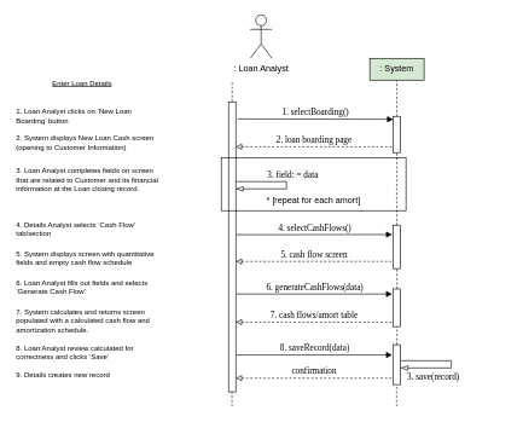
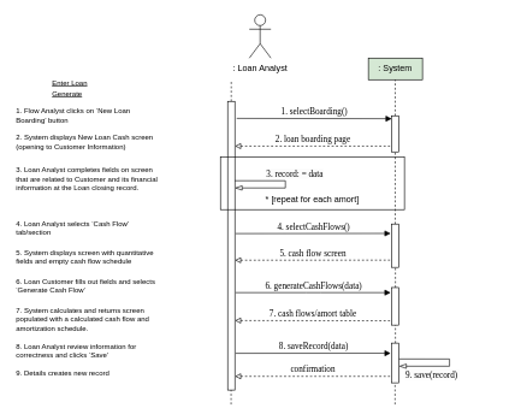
- <mxCell id="30" value="&lt;span style=&quot;line-height: 107%;&quot;&gt;&lt;font style=&quot;font-size: 10px;&quot;&gt;&lt;u&gt;Enter Loan Details&lt;/u&gt;&lt;/font&gt;&lt;/span&gt;" style="text;whiteSpace=wrap;html=1;" parent="1" vertex="1"><mxGeometry x="70" y="100" width="90" height="50" as="geometry" /></mxCell>
+ <mxCell id="30" value="&lt;span style=&quot;line-height: 107%;&quot;&gt;&lt;font style=&quot;font-size: 10px;&quot;&gt;&lt;u&gt;Enter Loan Generate&lt;/u&gt;&lt;/font&gt;&lt;/span&gt;" style="text;whiteSpace=wrap;html=1;" parent="1" vertex="1"><mxGeometry x="70" y="100" width="90" height="50" as="geometry" /></mxCell>
- <mxCell id="6" value="&lt;span style=&quot;line-height: 107%;&quot;&gt;&lt;font style=&quot;font-size: 10px;&quot;&gt;1. Loan Analyst clicks on ‘New Loan Boarding’ button&lt;/font&gt;&lt;/span&gt;" style="text;whiteSpace=wrap;html=1;fontFamily=Helvetica;fontSize=11;" parent="1" vertex="1"><mxGeometry x="20" y="140" width="200" height="40" as="geometry" /></mxCell>
+ <mxCell id="6" value="&lt;span style=&quot;line-height: 107%;&quot;&gt;&lt;font style=&quot;font-size: 10px;&quot;&gt;1. Flow Analyst clicks on ‘New Loan Boarding’ button&lt;/font&gt;&lt;/span&gt;" style="text;whiteSpace=wrap;html=1;fontFamily=Helvetica;fontSize=11;" parent="1" vertex="1"><mxGeometry x="20" y="140" width="200" height="40" as="geometry" /></mxCell>
- <mxCell id="34" value="&lt;span style=&quot;color: rgb(0, 0, 0); font-family: Verdana; font-size: 12px; font-style: normal; font-variant-ligatures: normal; font-variant-caps: normal; font-weight: 400; letter-spacing: normal; orphans: 2; text-align: center; text-indent: 0px; text-transform: none; widows: 2; word-spacing: 0px; -webkit-text-stroke-width: 0px; white-space: nowrap; background-color: rgb(251, 251, 251); text-decoration-thickness: initial; text-decoration-style: initial; text-decoration-color: initial; float: none; display: inline !important;&quot;&gt;3. field: = data&lt;/span&gt;" style="text;whiteSpace=wrap;html=1;" vertex="1" parent="1"><mxGeometry x="367" y="227" width="140" height="40" as="geometry" /></mxCell>
+ <mxCell id="34" value="&lt;span style=&quot;color: rgb(0, 0, 0); font-family: Verdana; font-size: 12px; font-style: normal; font-variant-ligatures: normal; font-variant-caps: normal; font-weight: 400; letter-spacing: normal; orphans: 2; text-align: center; text-indent: 0px; text-transform: none; widows: 2; word-spacing: 0px; -webkit-text-stroke-width: 0px; white-space: nowrap; background-color: rgb(251, 251, 251); text-decoration-thickness: initial; text-decoration-style: initial; text-decoration-color: initial; float: none; display: inline !important;&quot;&gt;3. record: = data&lt;/span&gt;" style="text;whiteSpace=wrap;html=1;" vertex="1" parent="1"><mxGeometry x="367" y="227" width="140" height="40" as="geometry" /></mxCell>
- <mxCell id="9" value="&lt;p class=&quot;MsoNormal&quot;&gt;&lt;span style=&quot;line-height: 107%;&quot;&gt;4. Details Analyst selects ‘Cash Flow’ tab/section&amp;nbsp;&lt;/span&gt;&lt;br&gt;&lt;/p&gt;" style="text;whiteSpace=wrap;html=1;fontSize=10;fontFamily=Helvetica;" parent="1" vertex="1"><mxGeometry x="20" y="288" width="200" height="50" as="geometry" /></mxCell>
+ <mxCell id="9" value="&lt;p class=&quot;MsoNormal&quot;&gt;&lt;span style=&quot;line-height: 107%;&quot;&gt;4. Loan Analyst selects ‘Cash Flow’ tab/section&amp;nbsp;&lt;/span&gt;&lt;br&gt;&lt;/p&gt;" style="text;whiteSpace=wrap;html=1;fontSize=10;fontFamily=Helvetica;" parent="1" vertex="1"><mxGeometry x="20" y="288" width="200" height="50" as="geometry" /></mxCell>
- <mxCell id="11" value="&lt;p class=&quot;MsoNormal&quot;&gt;&lt;span style=&quot;line-height: 107%;&quot;&gt;6. Loan Analyst fills out fields and selects ‘Generate Cash Flow’&lt;/span&gt;&lt;br&gt;&lt;/p&gt;" style="text;whiteSpace=wrap;html=1;fontSize=10;fontFamily=Helvetica;" parent="1" vertex="1"><mxGeometry x="20" y="368" width="200" height="50" as="geometry" /></mxCell>
+ <mxCell id="11" value="&lt;p class=&quot;MsoNormal&quot;&gt;&lt;span style=&quot;line-height: 107%;&quot;&gt;6. Loan Customer fills out fields and selects ‘Generate Cash Flow’&lt;/span&gt;&lt;br&gt;&lt;/p&gt;" style="text;whiteSpace=wrap;html=1;fontSize=10;fontFamily=Helvetica;" parent="1" vertex="1"><mxGeometry x="20" y="368" width="200" height="50" as="geometry" /></mxCell>
- <mxCell id="13" value="&lt;p class=&quot;MsoNormal&quot;&gt;&lt;span style=&quot;background-color: transparent; color: light-dark(rgb(0, 0, 0), rgb(255, 255, 255));&quot;&gt;8. Loan Analyst review calculated for correctness and&amp;nbsp;clicks ‘Save’&lt;/span&gt;&lt;br&gt;&lt;/p&gt;&lt;p class=&quot;MsoNormal&quot;&gt;&lt;/p&gt;" style="text;whiteSpace=wrap;html=1;fontSize=10;fontFamily=Helvetica;" parent="1" vertex="1"><mxGeometry x="20" y="458" width="200" height="50" as="geometry" /></mxCell>
+ <mxCell id="13" value="&lt;p class=&quot;MsoNormal&quot;&gt;&lt;span style=&quot;background-color: transparent; color: light-dark(rgb(0, 0, 0), rgb(255, 255, 255));&quot;&gt;8. Loan Analyst review information for correctness and&amp;nbsp;clicks ‘Save’&lt;/span&gt;&lt;br&gt;&lt;/p&gt;&lt;p class=&quot;MsoNormal&quot;&gt;&lt;/p&gt;" style="text;whiteSpace=wrap;html=1;fontSize=10;fontFamily=Helvetica;" parent="1" vertex="1"><mxGeometry x="20" y="458" width="200" height="50" as="geometry" /></mxCell>
- <mxCell id="37" value="&lt;span style=&quot;color: rgb(0, 0, 0); font-family: Verdana; font-size: 12px; font-style: normal; font-variant-ligatures: normal; font-variant-caps: normal; font-weight: 400; letter-spacing: normal; orphans: 2; text-align: center; text-indent: 0px; text-transform: none; widows: 2; word-spacing: 0px; -webkit-text-stroke-width: 0px; white-space: nowrap; background-color: rgb(251, 251, 251); text-decoration-thickness: initial; text-decoration-style: initial; text-decoration-color: initial; float: none; display: inline !important;&quot;&gt;3. save(record)&amp;nbsp;&lt;/span&gt;" style="text;whiteSpace=wrap;html=1;" vertex="1" parent="1"><mxGeometry x="560" y="505" width="140" height="40" as="geometry" /></mxCell>
+ <mxCell id="37" value="&lt;span style=&quot;color: rgb(0, 0, 0); font-family: Verdana; font-size: 12px; font-style: normal; font-variant-ligatures: normal; font-variant-caps: normal; font-weight: 400; letter-spacing: normal; orphans: 2; text-align: center; text-indent: 0px; text-transform: none; widows: 2; word-spacing: 0px; -webkit-text-stroke-width: 0px; white-space: nowrap; background-color: rgb(251, 251, 251); text-decoration-thickness: initial; text-decoration-style: initial; text-decoration-color: initial; float: none; display: inline !important;&quot;&gt;9. save(record)&amp;nbsp;&lt;/span&gt;" style="text;whiteSpace=wrap;html=1;" vertex="1" parent="1"><mxGeometry x="560" y="505" width="140" height="40" as="geometry" /></mxCell>
